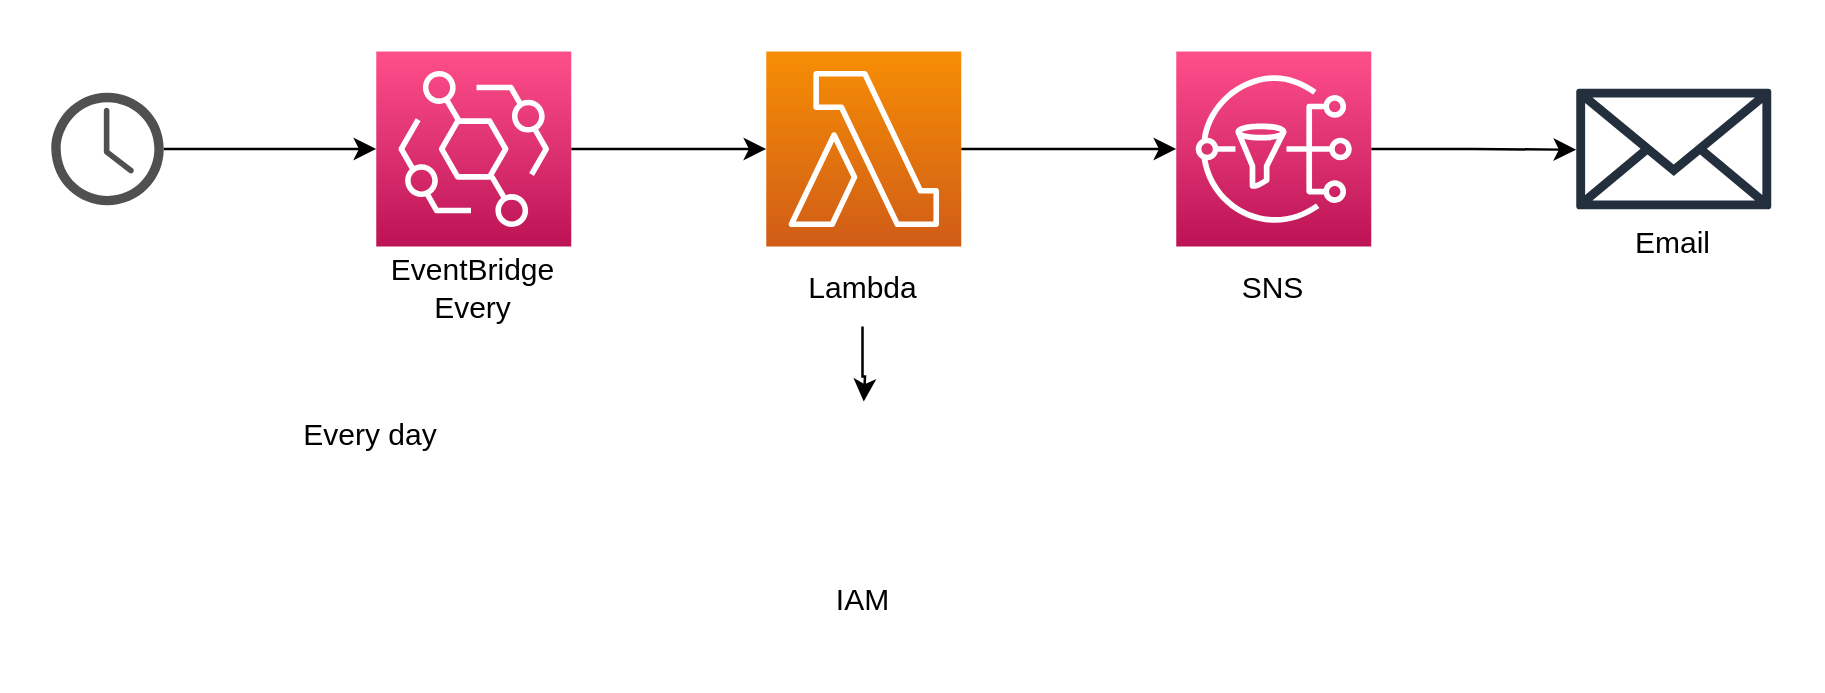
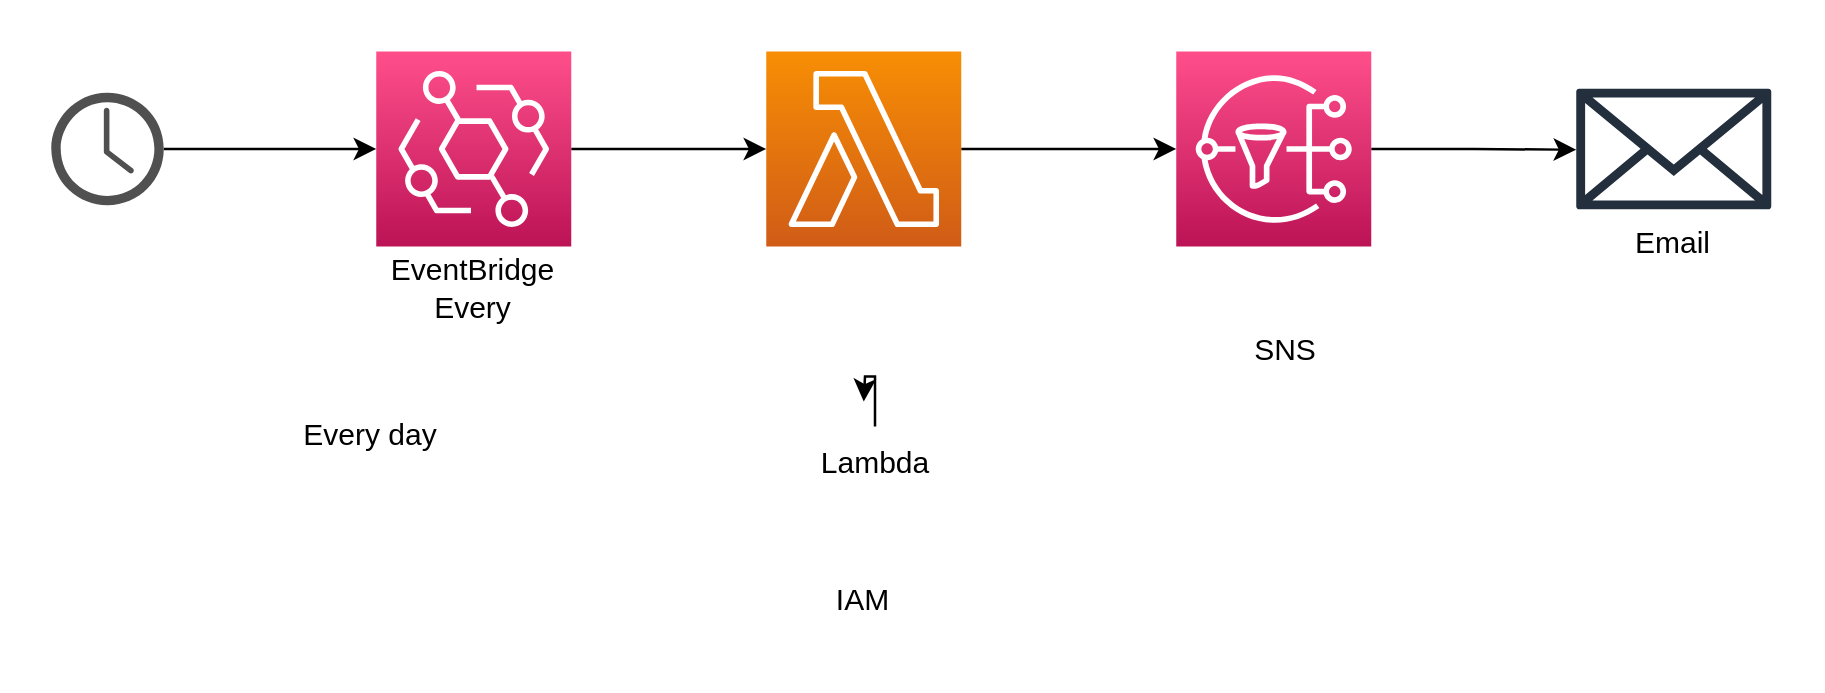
- <mxCell id="12" value="Lambda" style="text;strokeColor=none;align=center;fillColor=none;html=1;verticalAlign=middle;whiteSpace=wrap;rounded=0;" parent="1" vertex="1"><mxGeometry x="314.5" y="100" width="60" height="30" as="geometry" /></mxCell>
+ <mxCell id="12" value="Lambda" style="text;strokeColor=none;align=center;fillColor=none;html=1;verticalAlign=middle;whiteSpace=wrap;rounded=0;" parent="1" vertex="1"><mxGeometry x="319.5" y="170" width="60" height="30" as="geometry" /></mxCell>
- <mxCell id="13" value="SNS" style="text;strokeColor=none;align=center;fillColor=none;html=1;verticalAlign=middle;whiteSpace=wrap;rounded=0;" parent="1" vertex="1"><mxGeometry x="479" y="100" width="60" height="30" as="geometry" /></mxCell>
+ <mxCell id="13" value="SNS" style="text;strokeColor=none;align=center;fillColor=none;html=1;verticalAlign=middle;whiteSpace=wrap;rounded=0;" parent="1" vertex="1"><mxGeometry x="484" y="125" width="60" height="30" as="geometry" /></mxCell>
